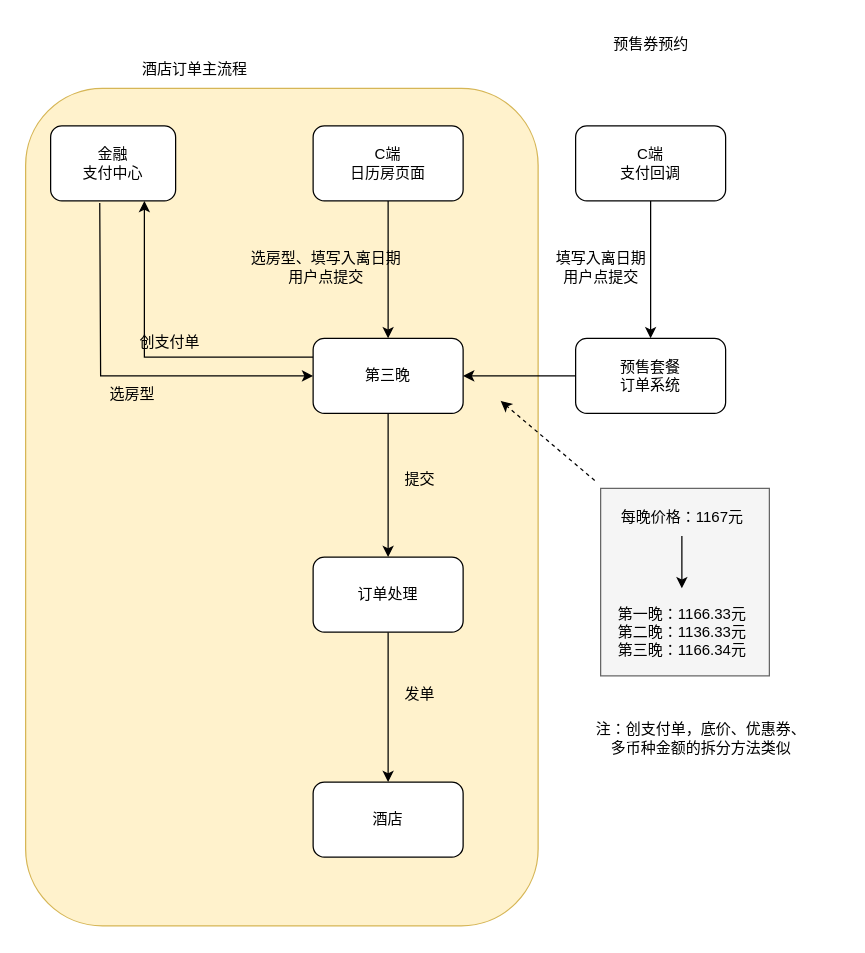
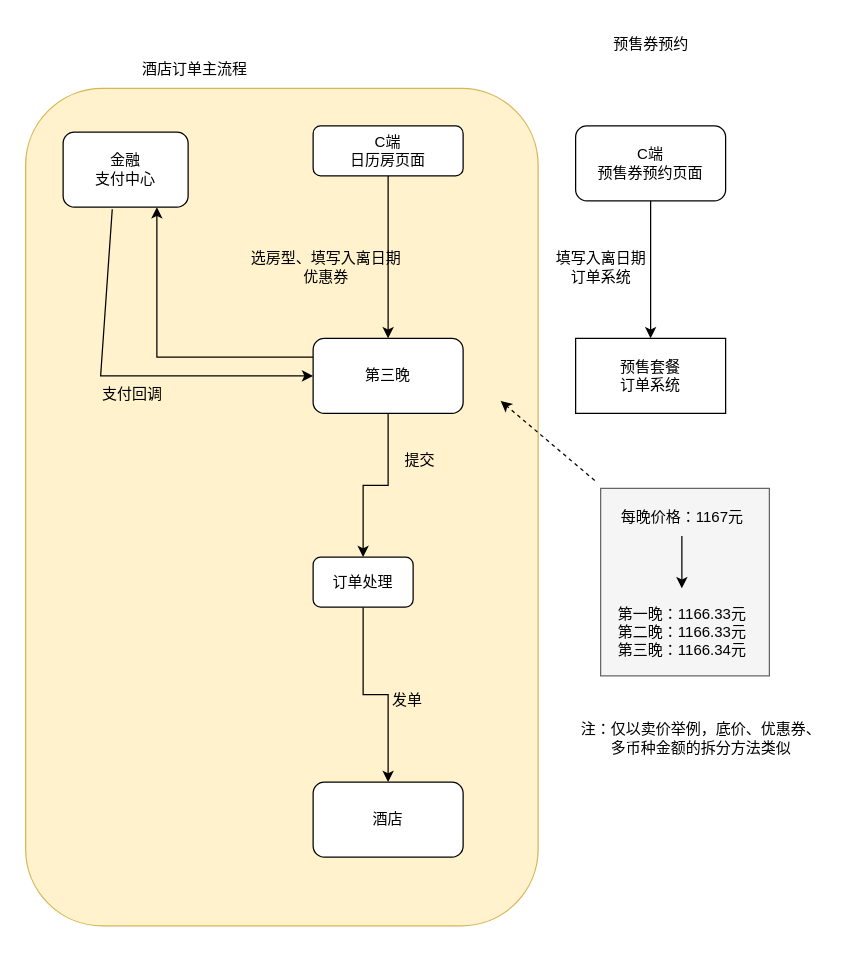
- <mxCell id="13" value="金融&lt;div&gt;支付中心&lt;/div&gt;" style="rounded=1;whiteSpace=wrap;html=1;" parent="1" vertex="1"><mxGeometry x="40" y="100" width="100" height="60" as="geometry" /></mxCell>
+ <mxCell id="13" value="金融&lt;div&gt;支付中心&lt;/div&gt;" style="rounded=1;whiteSpace=wrap;html=1;" parent="1" vertex="1"><mxGeometry x="50" y="105" width="100" height="60" as="geometry" /></mxCell>
- <mxCell id="4" value="C端&lt;div&gt;日历房页面&lt;/div&gt;" style="rounded=1;whiteSpace=wrap;html=1;" parent="1" vertex="1"><mxGeometry x="250" y="100" width="120" height="60" as="geometry" /></mxCell>
+ <mxCell id="4" value="C端&lt;div&gt;日历房页面&lt;/div&gt;" style="rounded=1;whiteSpace=wrap;html=1;" parent="1" vertex="1"><mxGeometry x="250" y="100" width="120" height="40" as="geometry" /></mxCell>
- <mxCell id="19" value="C端&lt;div&gt;支付回调&lt;/div&gt;" style="rounded=1;whiteSpace=wrap;html=1;" parent="1" vertex="1"><mxGeometry x="460" y="100" width="120" height="60" as="geometry" /></mxCell>
+ <mxCell id="19" value="C端&lt;div&gt;预售券预约页面&lt;/div&gt;" style="rounded=1;whiteSpace=wrap;html=1;" parent="1" vertex="1"><mxGeometry x="460" y="100" width="120" height="60" as="geometry" /></mxCell>
- <mxCell id="11" value="选房型、填写入离日期&lt;div&gt;用户点提交&lt;/div&gt;" style="text;html=1;align=center;verticalAlign=middle;resizable=0;points=[];autosize=1;strokeColor=none;fillColor=none;" parent="1" vertex="1"><mxGeometry x="190" y="193" width="140" height="40" as="geometry" /></mxCell>
+ <mxCell id="11" value="选房型、填写入离日期&lt;div&gt;优惠券&lt;/div&gt;" style="text;html=1;align=center;verticalAlign=middle;resizable=0;points=[];autosize=1;strokeColor=none;fillColor=none;" parent="1" vertex="1"><mxGeometry x="190" y="193" width="140" height="40" as="geometry" /></mxCell>
- <mxCell id="22" value="填写入离日期&lt;div&gt;用户点提交&lt;/div&gt;" style="text;html=1;align=center;verticalAlign=middle;resizable=0;points=[];autosize=1;strokeColor=none;fillColor=none;" parent="1" vertex="1"><mxGeometry x="430" y="193" width="100" height="40" as="geometry" /></mxCell>
+ <mxCell id="22" value="填写入离日期&lt;div&gt;订单系统&lt;/div&gt;" style="text;html=1;align=center;verticalAlign=middle;resizable=0;points=[];autosize=1;strokeColor=none;fillColor=none;" parent="1" vertex="1"><mxGeometry x="430" y="193" width="100" height="40" as="geometry" /></mxCell>
- <mxCell id="14" value="创支付单" style="text;html=1;align=center;verticalAlign=middle;resizable=0;points=[];autosize=1;strokeColor=none;fillColor=none;" parent="1" vertex="1"><mxGeometry x="100" y="258" width="70" height="30" as="geometry" /></mxCell>
- <mxCell id="20" style="edgeStyle=orthogonalEdgeStyle;rounded=0;orthogonalLoop=1;jettySize=auto;html=1;entryX=1;entryY=0.5;entryDx=0;entryDy=0;" parent="1" source="21" target="7" edge="1"><mxGeometry relative="1" as="geometry" /></mxCell>
- <mxCell id="21" value="预售套餐&lt;div&gt;订单系统&lt;/div&gt;" style="rounded=1;whiteSpace=wrap;html=1;" parent="1" vertex="1"><mxGeometry x="460" y="270" width="120" height="60" as="geometry" /></mxCell>
+ <mxCell id="21" value="预售套餐&lt;div&gt;订单系统&lt;/div&gt;" style="whiteSpace=wrap;html=1;rounded=0;" parent="1" vertex="1"><mxGeometry x="460" y="270" width="120" height="60" as="geometry" /></mxCell>
- <mxCell id="15" value="选房型" style="text;html=1;align=center;verticalAlign=middle;resizable=0;points=[];autosize=1;strokeColor=none;fillColor=none;" parent="1" vertex="1"><mxGeometry x="70" y="300" width="70" height="30" as="geometry" /></mxCell>
+ <mxCell id="15" value="支付回调" style="text;html=1;align=center;verticalAlign=middle;resizable=0;points=[];autosize=1;strokeColor=none;fillColor=none;" parent="1" vertex="1"><mxGeometry x="70" y="300" width="70" height="30" as="geometry" /></mxCell>
- <mxCell id="16" value="提交" style="text;html=1;align=center;verticalAlign=middle;resizable=0;points=[];autosize=1;strokeColor=none;fillColor=none;" parent="1" vertex="1"><mxGeometry x="310" y="368" width="50" height="30" as="geometry" /></mxCell>
+ <mxCell id="16" value="提交" style="text;html=1;align=center;verticalAlign=middle;resizable=0;points=[];autosize=1;strokeColor=none;fillColor=none;" parent="1" vertex="1"><mxGeometry x="310" y="353" width="50" height="30" as="geometry" /></mxCell>
- <mxCell id="9" value="订单处理" style="rounded=1;whiteSpace=wrap;html=1;" parent="1" vertex="1"><mxGeometry x="250" y="445" width="120" height="60" as="geometry" /></mxCell>
+ <mxCell id="9" value="订单处理" style="rounded=1;whiteSpace=wrap;html=1;" parent="1" vertex="1"><mxGeometry x="250" y="445" width="80" height="40" as="geometry" /></mxCell>
- <mxCell id="26" value="第一晚：1166.33元&lt;div&gt;第二晚：1136.33元&lt;/div&gt;&lt;div&gt;第三晚：1166.34元&lt;/div&gt;" style="text;html=1;align=center;verticalAlign=middle;resizable=0;points=[];autosize=1;strokeColor=none;fillColor=none;" vertex="1" parent="1"><mxGeometry x="480" y="475" width="130" height="60" as="geometry" /></mxCell>
+ <mxCell id="26" value="第一晚：1166.33元&lt;div&gt;第二晚：1166.33元&lt;/div&gt;&lt;div&gt;第三晚：1166.34元&lt;/div&gt;" style="text;html=1;align=center;verticalAlign=middle;resizable=0;points=[];autosize=1;strokeColor=none;fillColor=none;" vertex="1" parent="1"><mxGeometry x="480" y="475" width="130" height="60" as="geometry" /></mxCell>
- <mxCell id="17" value="发单" style="text;html=1;align=center;verticalAlign=middle;resizable=0;points=[];autosize=1;strokeColor=none;fillColor=none;" parent="1" vertex="1"><mxGeometry x="310" y="540" width="50" height="30" as="geometry" /></mxCell>
+ <mxCell id="17" value="发单" style="text;html=1;align=center;verticalAlign=middle;resizable=0;points=[];autosize=1;strokeColor=none;fillColor=none;" parent="1" vertex="1"><mxGeometry x="300" y="545" width="50" height="30" as="geometry" /></mxCell>
- <mxCell id="29" value="注：创支付单，底价、优惠券、&lt;div&gt;多币种金额的拆分方法类似&lt;/div&gt;" style="text;html=1;align=center;verticalAlign=middle;resizable=0;points=[];autosize=1;strokeColor=none;fillColor=none;" vertex="1" parent="1"><mxGeometry x="450" y="570" width="220" height="40" as="geometry" /></mxCell>
+ <mxCell id="29" value="注：仅以卖价举例，底价、优惠券、&lt;div&gt;多币种金额的拆分方法类似&lt;/div&gt;" style="text;html=1;align=center;verticalAlign=middle;resizable=0;points=[];autosize=1;strokeColor=none;fillColor=none;" vertex="1" parent="1"><mxGeometry x="450" y="570" width="220" height="40" as="geometry" /></mxCell>
